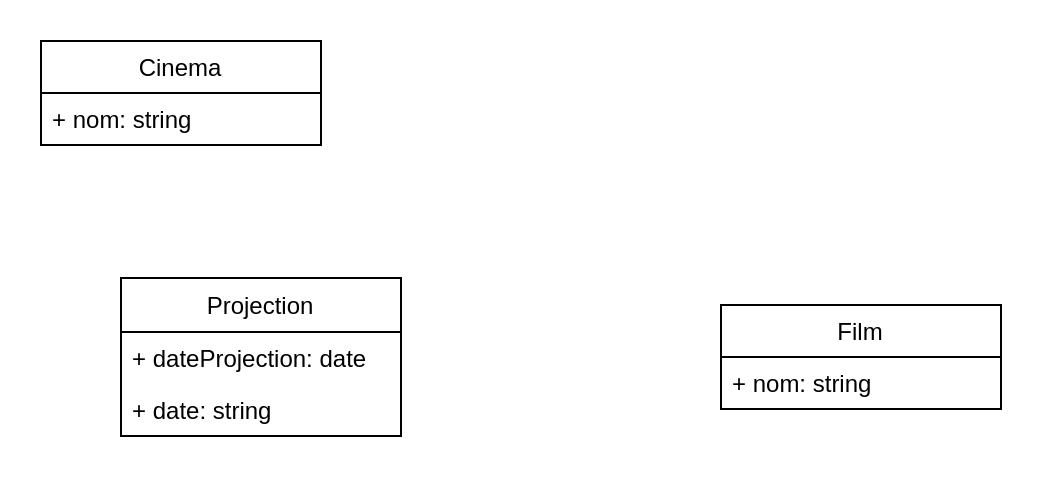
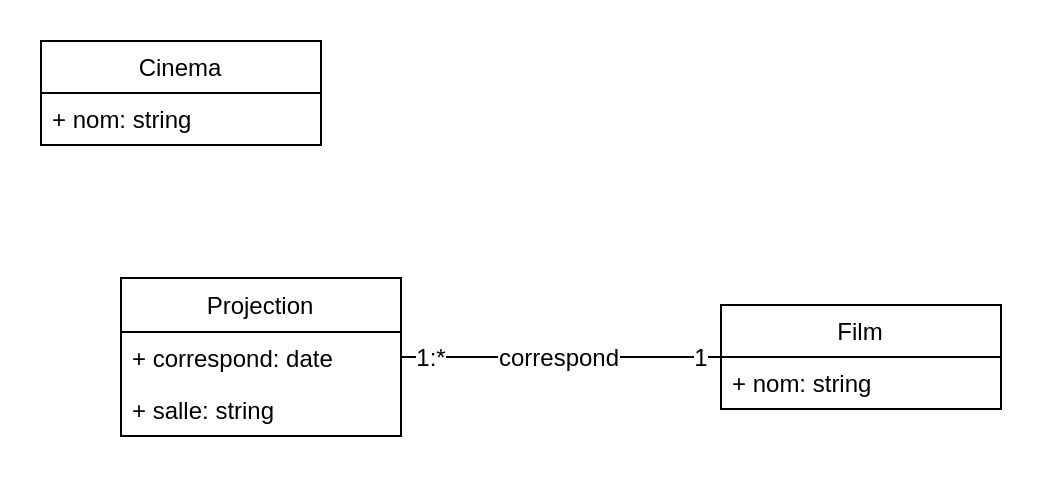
+ <mxCell id="9" value="" style="endArrow=none;html=1;edgeStyle=orthogonalEdgeStyle;" parent="1" source="4" target="6" edge="1"><mxGeometry relative="1" as="geometry"><mxPoint x="100" y="82" as="sourcePoint" /><mxPoint x="160" y="172" as="targetPoint" /></mxGeometry></mxCell>
+ <mxCell id="10" value="1" style="text;html=1;resizable=0;points=[];align=center;verticalAlign=middle;labelBackgroundColor=#ffffff;" parent="9" vertex="1" connectable="0"><mxGeometry x="-0.863" relative="1" as="geometry"><mxPoint as="offset" /></mxGeometry></mxCell>
+ <mxCell id="11" value="1:*" style="text;html=1;resizable=0;points=[];align=center;verticalAlign=middle;labelBackgroundColor=#ffffff;" parent="9" vertex="1" connectable="0"><mxGeometry x="0.825" relative="1" as="geometry"><mxPoint as="offset" /></mxGeometry></mxCell>
+ <mxCell id="12" value="correspond" style="text;html=1;resizable=0;points=[];align=center;verticalAlign=middle;labelBackgroundColor=#ffffff;" parent="9" vertex="1" connectable="0"><mxGeometry x="0.027" relative="1" as="geometry"><mxPoint as="offset" /></mxGeometry></mxCell>
- <mxCell id="7" value="+ dateProjection: date" style="text;strokeColor=none;fillColor=none;align=left;verticalAlign=top;spacingLeft=4;spacingRight=4;overflow=hidden;rotatable=0;points=[[0,0.5],[1,0.5]];portConstraint=eastwest;" parent="6" vertex="1"><mxGeometry y="27" width="140" height="26" as="geometry" /></mxCell>
+ <mxCell id="7" value="+ correspond: date" style="text;strokeColor=none;fillColor=none;align=left;verticalAlign=top;spacingLeft=4;spacingRight=4;overflow=hidden;rotatable=0;points=[[0,0.5],[1,0.5]];portConstraint=eastwest;" parent="6" vertex="1"><mxGeometry y="27" width="140" height="26" as="geometry" /></mxCell>
- <mxCell id="8" value="+ date: string" style="text;strokeColor=none;fillColor=none;align=left;verticalAlign=top;spacingLeft=4;spacingRight=4;overflow=hidden;rotatable=0;points=[[0,0.5],[1,0.5]];portConstraint=eastwest;" parent="6" vertex="1"><mxGeometry y="53" width="140" height="26" as="geometry" /></mxCell>
+ <mxCell id="8" value="+ salle: string" style="text;strokeColor=none;fillColor=none;align=left;verticalAlign=top;spacingLeft=4;spacingRight=4;overflow=hidden;rotatable=0;points=[[0,0.5],[1,0.5]];portConstraint=eastwest;" parent="6" vertex="1"><mxGeometry y="53" width="140" height="26" as="geometry" /></mxCell>
